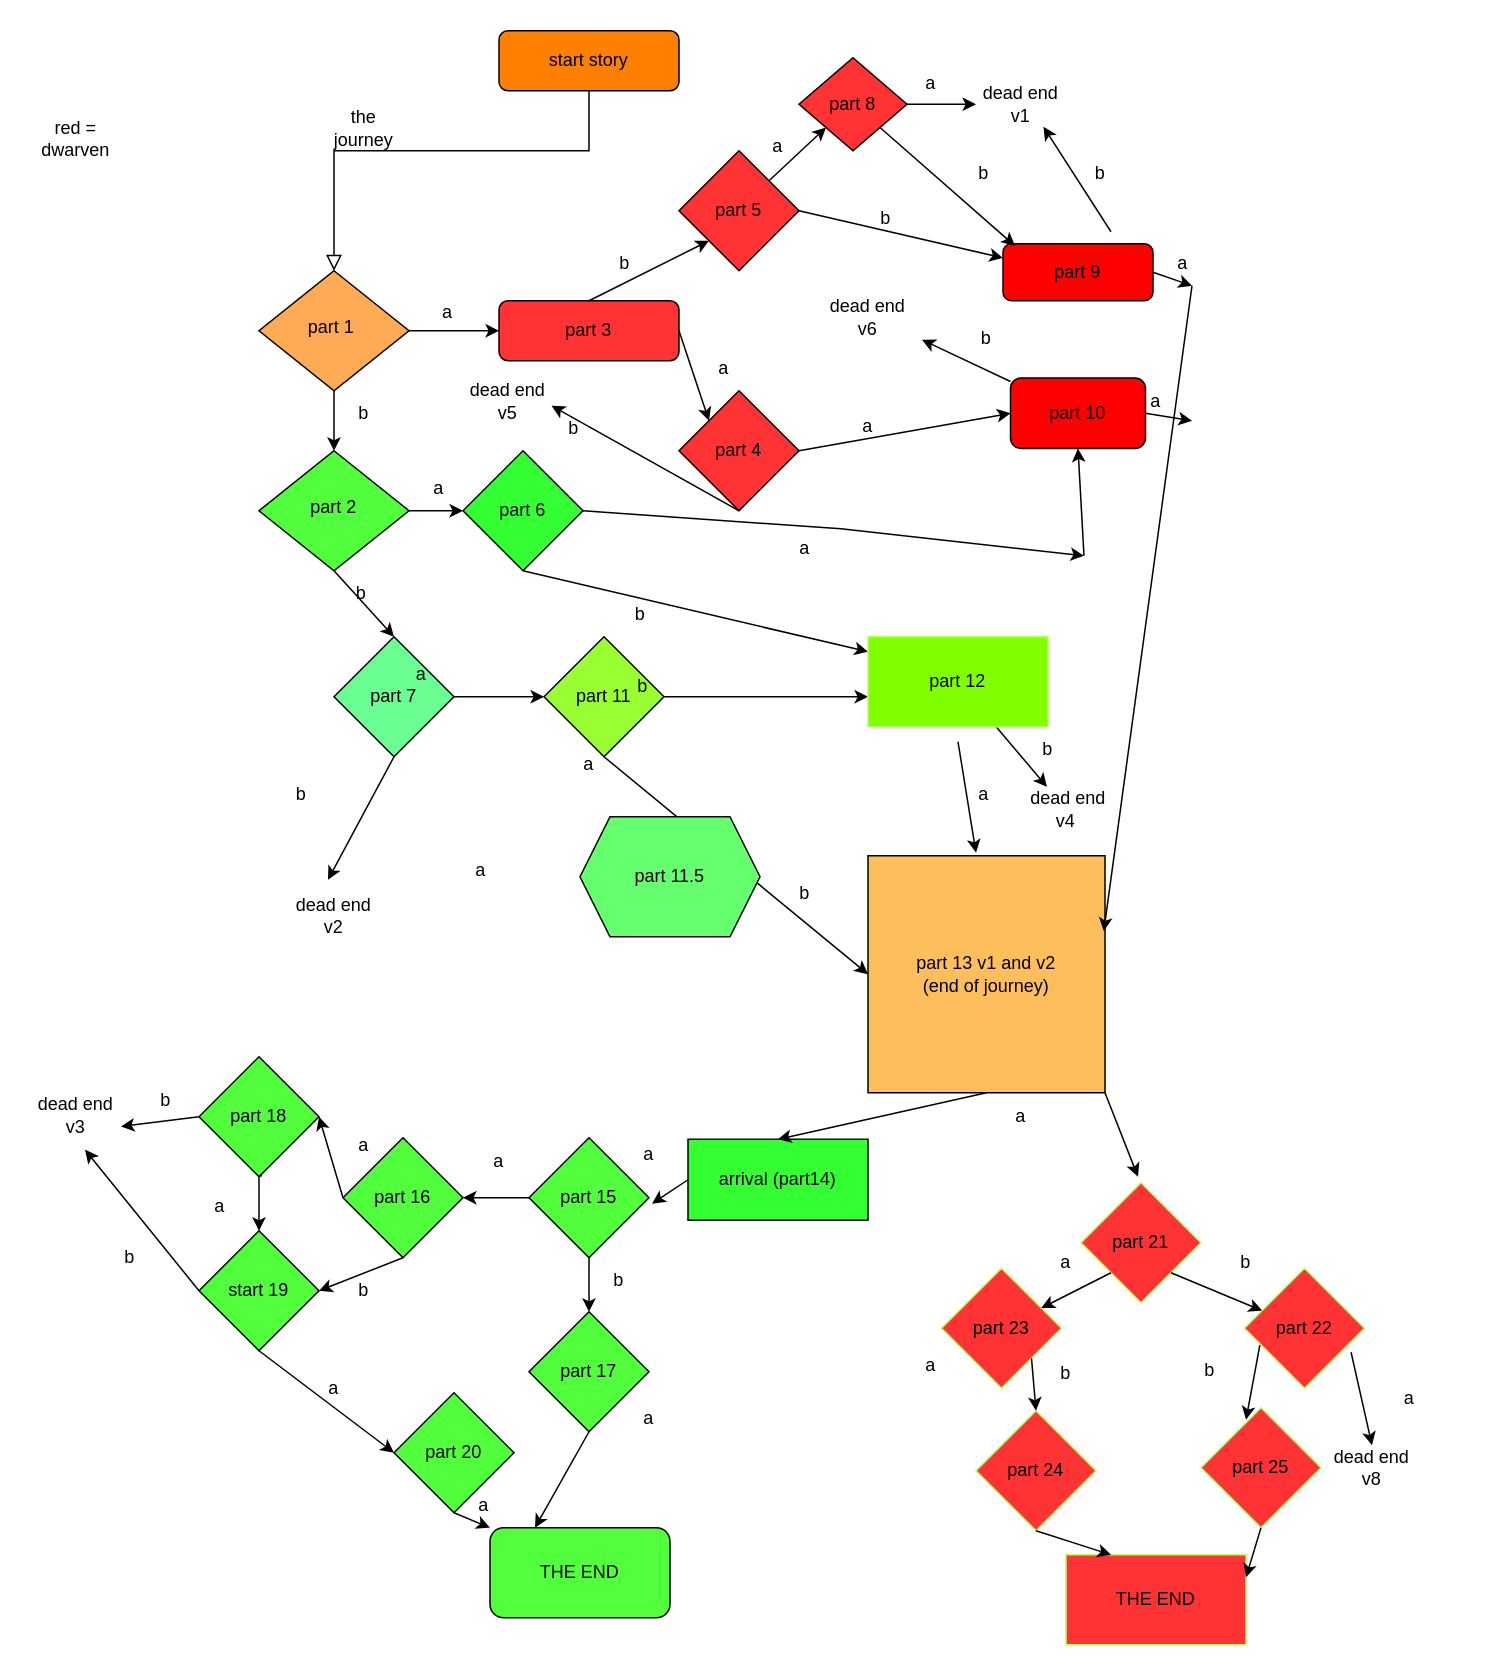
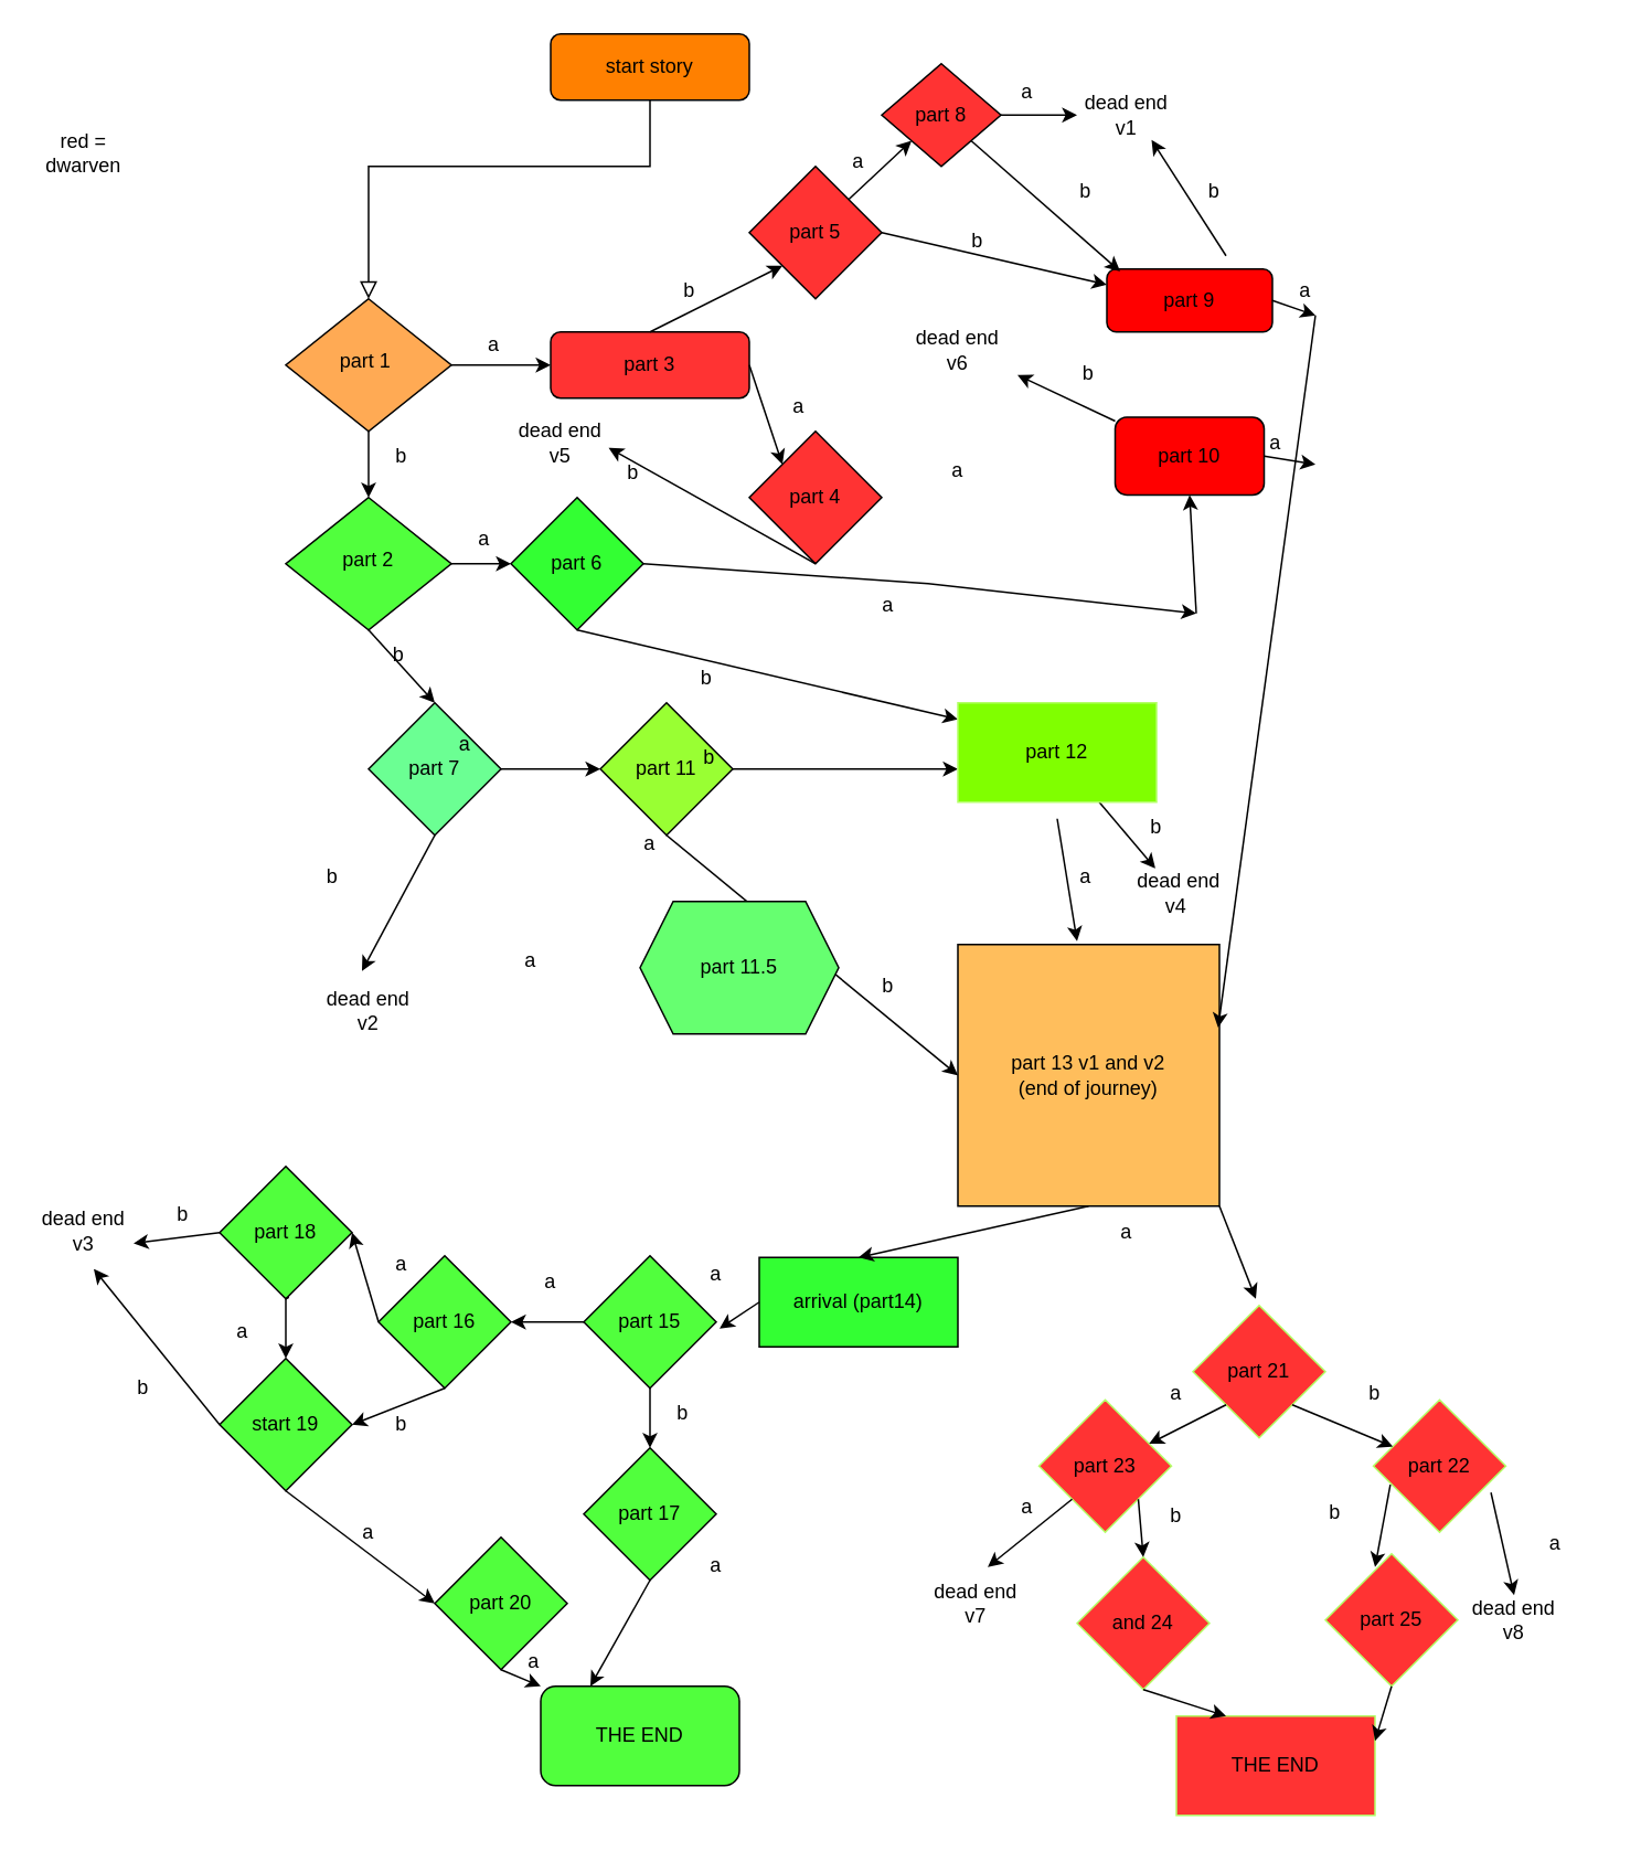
- <mxCell id="30" value="the journey" style="text;html=1;strokeColor=none;fillColor=none;align=center;verticalAlign=middle;whiteSpace=wrap;rounded=0;" parent="1" vertex="1"><mxGeometry x="212" y="70" width="60" height="30" as="geometry" /></mxCell>
- <mxCell id="29" value="" style="endArrow=classic;html=1;rounded=0;exitX=1;exitY=0.5;exitDx=0;exitDy=0;entryX=0;entryY=0.5;entryDx=0;entryDy=0;" parent="1" source="14" target="25" edge="1"><mxGeometry width="50" height="50" relative="1" as="geometry"><mxPoint x="398" y="312" as="sourcePoint" /><mxPoint x="448" y="262" as="targetPoint" /></mxGeometry></mxCell>
+ <mxCell id="119" value="" style="endArrow=classic;html=1;rounded=0;exitX=0;exitY=1;exitDx=0;exitDy=0;entryX=0.621;entryY=-0.024;entryDx=0;entryDy=0;entryPerimeter=0;" parent="1" source="109" target="113" edge="1"><mxGeometry width="50" height="50" relative="1" as="geometry"><mxPoint x="560" y="924" as="sourcePoint" /><mxPoint x="610" y="874" as="targetPoint" /></mxGeometry></mxCell>
+ <mxCell id="113" value="dead end v7" style="text;html=1;strokeColor=none;fillColor=none;align=center;verticalAlign=middle;whiteSpace=wrap;rounded=0;" parent="1" vertex="1"><mxGeometry x="560" y="947" width="58" height="41" as="geometry" /></mxCell>
- <mxCell id="111" value="part 24" style="rhombus;whiteSpace=wrap;html=1;strokeColor=#B3FF66;fillColor=#FF3333;" parent="1" vertex="1"><mxGeometry x="650" y="940" width="80" height="80" as="geometry" /></mxCell>
+ <mxCell id="111" value="and 24" style="rhombus;whiteSpace=wrap;html=1;strokeColor=#B3FF66;fillColor=#FF3333;" parent="1" vertex="1"><mxGeometry x="650" y="940" width="80" height="80" as="geometry" /></mxCell>
